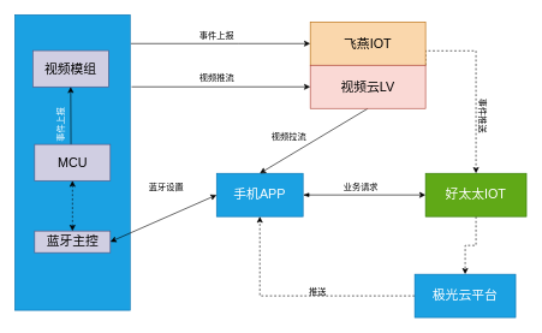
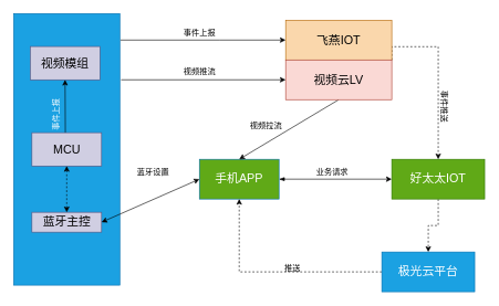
- <mxCell id="5" value="&lt;font style=&quot;font-size: 18px&quot;&gt;手机APP&lt;/font&gt;" style="rounded=0;whiteSpace=wrap;html=1;fontSize=12;fontColor=#ffffff;fillColor=#1ba1e2;strokeColor=#006EAF;" parent="1" vertex="1"><mxGeometry x="300" y="240" width="120" height="60" as="geometry" /></mxCell>
+ <mxCell id="5" value="&lt;font style=&quot;font-size: 18px&quot;&gt;手机APP&lt;/font&gt;" style="rounded=0;whiteSpace=wrap;html=1;fontSize=12;fontColor=#ffffff;fillColor=#60a917;strokeColor=#006EAF;" parent="1" vertex="1"><mxGeometry x="300" y="240" width="120" height="60" as="geometry" /></mxCell>
